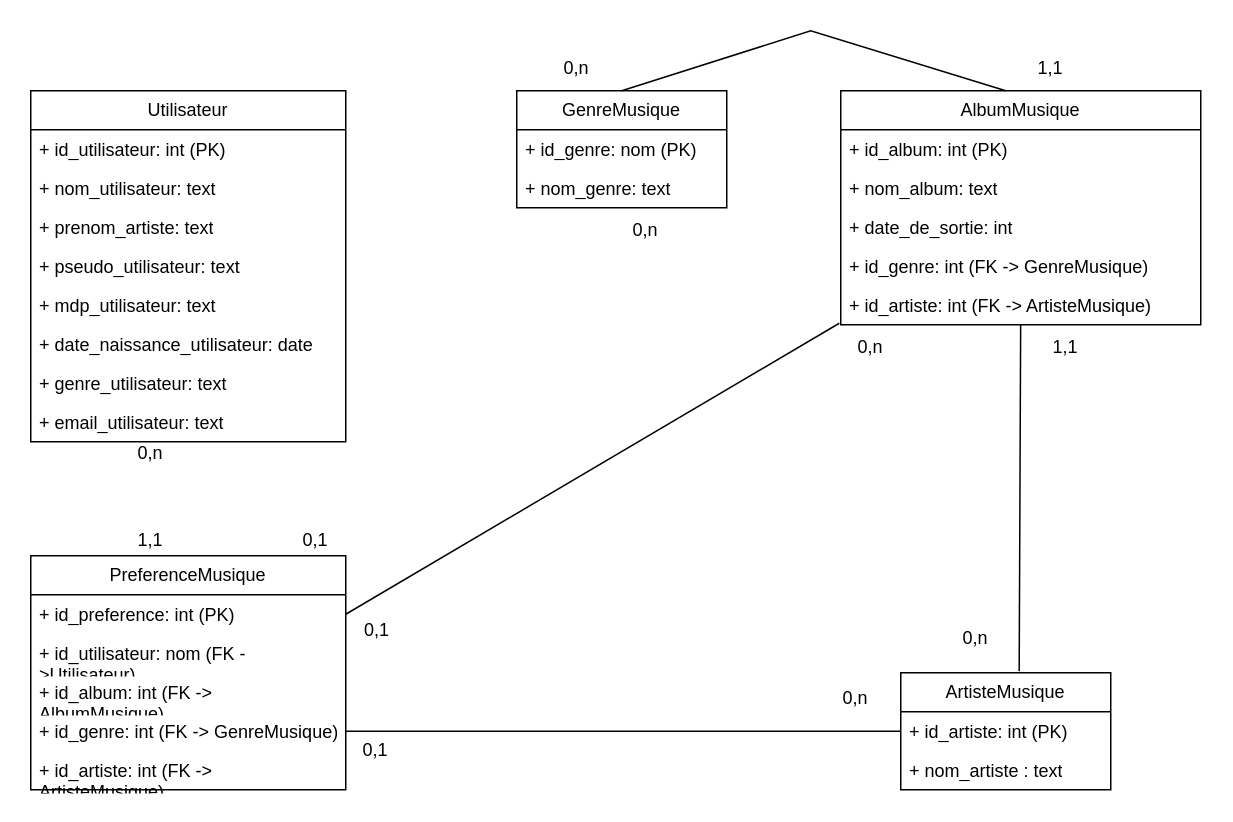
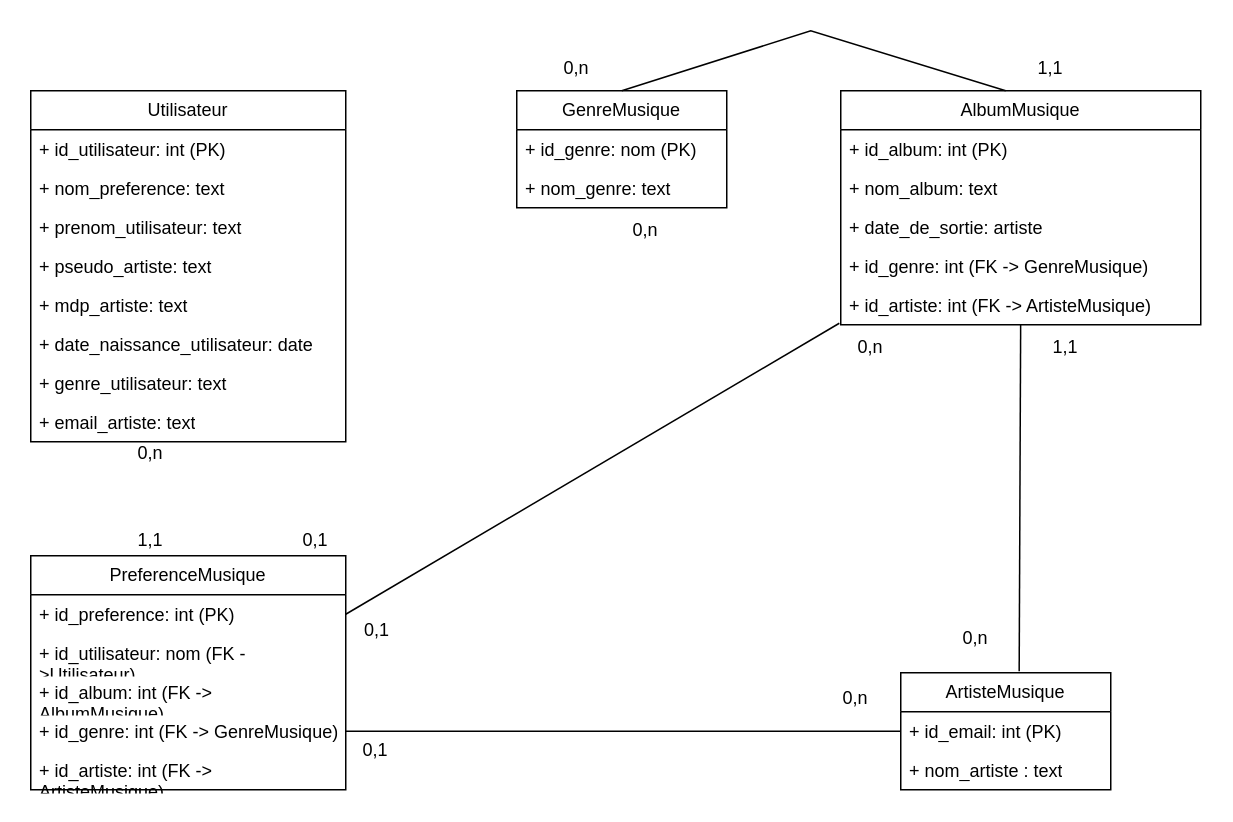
- <mxCell id="4" value="+ nom_utilisateur: text" style="text;strokeColor=none;fillColor=none;align=left;verticalAlign=top;spacingLeft=4;spacingRight=4;overflow=hidden;rotatable=0;points=[[0,0.5],[1,0.5]];portConstraint=eastwest;whiteSpace=wrap;html=1;" vertex="1" parent="2"><mxGeometry y="52" width="210" height="26" as="geometry" /></mxCell>
+ <mxCell id="4" value="+ nom_preference: text" style="text;strokeColor=none;fillColor=none;align=left;verticalAlign=top;spacingLeft=4;spacingRight=4;overflow=hidden;rotatable=0;points=[[0,0.5],[1,0.5]];portConstraint=eastwest;whiteSpace=wrap;html=1;" vertex="1" parent="2"><mxGeometry y="52" width="210" height="26" as="geometry" /></mxCell>
- <mxCell id="5" value="+ prenom_artiste: text" style="text;strokeColor=none;fillColor=none;align=left;verticalAlign=top;spacingLeft=4;spacingRight=4;overflow=hidden;rotatable=0;points=[[0,0.5],[1,0.5]];portConstraint=eastwest;whiteSpace=wrap;html=1;" vertex="1" parent="2"><mxGeometry y="78" width="210" height="26" as="geometry" /></mxCell>
+ <mxCell id="5" value="+ prenom_utilisateur: text" style="text;strokeColor=none;fillColor=none;align=left;verticalAlign=top;spacingLeft=4;spacingRight=4;overflow=hidden;rotatable=0;points=[[0,0.5],[1,0.5]];portConstraint=eastwest;whiteSpace=wrap;html=1;" vertex="1" parent="2"><mxGeometry y="78" width="210" height="26" as="geometry" /></mxCell>
- <mxCell id="26" value="+ date_de_sortie: int " style="text;strokeColor=none;fillColor=none;align=left;verticalAlign=top;spacingLeft=4;spacingRight=4;overflow=hidden;rotatable=0;points=[[0,0.5],[1,0.5]];portConstraint=eastwest;whiteSpace=wrap;html=1;" vertex="1" parent="23"><mxGeometry y="78" width="240" height="26" as="geometry" /></mxCell>
+ <mxCell id="26" value="+ date_de_sortie: artiste " style="text;strokeColor=none;fillColor=none;align=left;verticalAlign=top;spacingLeft=4;spacingRight=4;overflow=hidden;rotatable=0;points=[[0,0.5],[1,0.5]];portConstraint=eastwest;whiteSpace=wrap;html=1;" vertex="1" parent="23"><mxGeometry y="78" width="240" height="26" as="geometry" /></mxCell>
- <mxCell id="6" value="+ pseudo_utilisateur: text" style="text;strokeColor=none;fillColor=none;align=left;verticalAlign=top;spacingLeft=4;spacingRight=4;overflow=hidden;rotatable=0;points=[[0,0.5],[1,0.5]];portConstraint=eastwest;whiteSpace=wrap;html=1;" vertex="1" parent="2"><mxGeometry y="104" width="210" height="26" as="geometry" /></mxCell>
+ <mxCell id="6" value="+ pseudo_artiste: text" style="text;strokeColor=none;fillColor=none;align=left;verticalAlign=top;spacingLeft=4;spacingRight=4;overflow=hidden;rotatable=0;points=[[0,0.5],[1,0.5]];portConstraint=eastwest;whiteSpace=wrap;html=1;" vertex="1" parent="2"><mxGeometry y="104" width="210" height="26" as="geometry" /></mxCell>
- <mxCell id="7" value="+ mdp_utilisateur: text" style="text;strokeColor=none;fillColor=none;align=left;verticalAlign=top;spacingLeft=4;spacingRight=4;overflow=hidden;rotatable=0;points=[[0,0.5],[1,0.5]];portConstraint=eastwest;whiteSpace=wrap;html=1;" vertex="1" parent="2"><mxGeometry y="130" width="210" height="26" as="geometry" /></mxCell>
+ <mxCell id="7" value="+ mdp_artiste: text" style="text;strokeColor=none;fillColor=none;align=left;verticalAlign=top;spacingLeft=4;spacingRight=4;overflow=hidden;rotatable=0;points=[[0,0.5],[1,0.5]];portConstraint=eastwest;whiteSpace=wrap;html=1;" vertex="1" parent="2"><mxGeometry y="130" width="210" height="26" as="geometry" /></mxCell>
- <mxCell id="10" value="+ email_utilisateur: text" style="text;strokeColor=none;fillColor=none;align=left;verticalAlign=top;spacingLeft=4;spacingRight=4;overflow=hidden;rotatable=0;points=[[0,0.5],[1,0.5]];portConstraint=eastwest;whiteSpace=wrap;html=1;" vertex="1" parent="2"><mxGeometry y="208" width="210" height="26" as="geometry" /></mxCell>
+ <mxCell id="10" value="+ email_artiste: text" style="text;strokeColor=none;fillColor=none;align=left;verticalAlign=top;spacingLeft=4;spacingRight=4;overflow=hidden;rotatable=0;points=[[0,0.5],[1,0.5]];portConstraint=eastwest;whiteSpace=wrap;html=1;" vertex="1" parent="2"><mxGeometry y="208" width="210" height="26" as="geometry" /></mxCell>
- <mxCell id="15" value="+ id_artiste: int (PK)" style="text;strokeColor=none;fillColor=none;align=left;verticalAlign=top;spacingLeft=4;spacingRight=4;overflow=hidden;rotatable=0;points=[[0,0.5],[1,0.5]];portConstraint=eastwest;whiteSpace=wrap;html=1;" vertex="1" parent="14"><mxGeometry y="26" width="140" height="26" as="geometry" /></mxCell>
+ <mxCell id="15" value="+ id_email: int (PK)" style="text;strokeColor=none;fillColor=none;align=left;verticalAlign=top;spacingLeft=4;spacingRight=4;overflow=hidden;rotatable=0;points=[[0,0.5],[1,0.5]];portConstraint=eastwest;whiteSpace=wrap;html=1;" vertex="1" parent="14"><mxGeometry y="26" width="140" height="26" as="geometry" /></mxCell>
